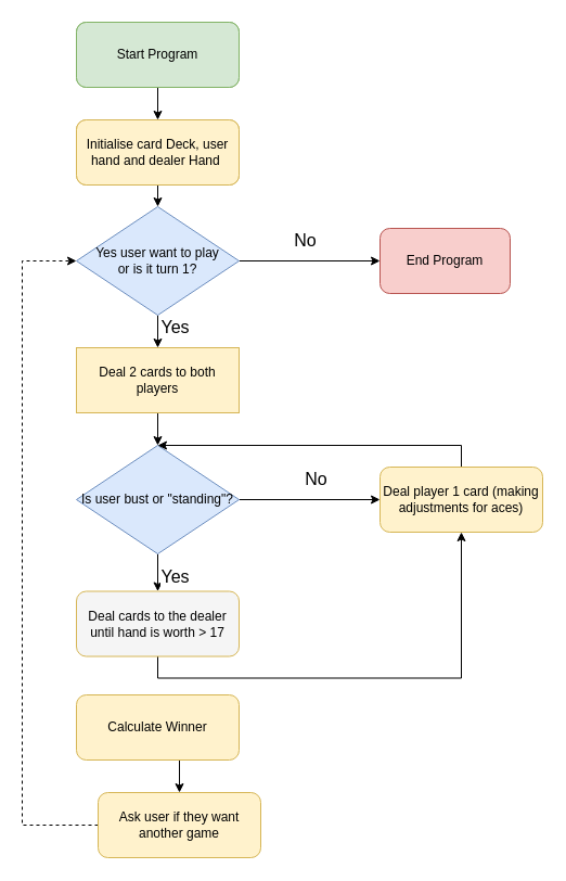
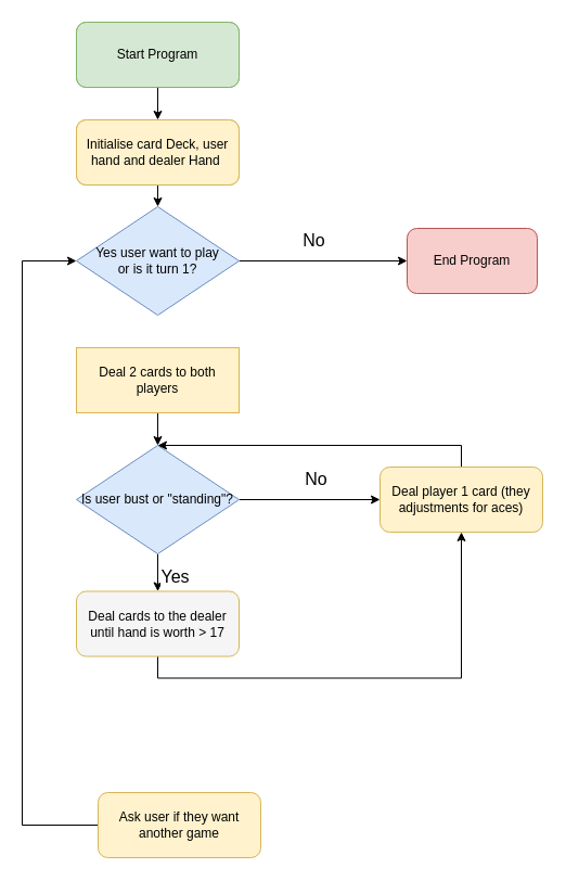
- <mxCell id="13" value="End Program" style="rounded=1;whiteSpace=wrap;html=1;fillColor=#f8cecc;strokeColor=#b85450;" parent="1" vertex="1"><mxGeometry x="350" y="210" width="120" height="60" as="geometry" /></mxCell>
+ <mxCell id="13" value="End Program" style="rounded=1;whiteSpace=wrap;html=1;fillColor=#f8cecc;strokeColor=#b85450;" parent="1" vertex="1"><mxGeometry x="375" y="210" width="120" height="60" as="geometry" /></mxCell>
- <mxCell id="10" style="edgeStyle=orthogonalEdgeStyle;rounded=0;orthogonalLoop=1;jettySize=auto;html=1;exitX=0.5;exitY=1;exitDx=0;exitDy=0;" parent="1" source="12" target="15" edge="1"><mxGeometry relative="1" as="geometry" /></mxCell>
- <mxCell id="11" value="Yes" style="edgeLabel;html=1;align=center;verticalAlign=middle;resizable=0;points=[];fontSize=16;" parent="10" vertex="1" connectable="0"><mxGeometry x="0.24" y="-3" relative="1" as="geometry"><mxPoint x="18" y="-1" as="offset" /></mxGeometry></mxCell>
- <mxCell id="24" value="Deal player 1 card (making adjustments for aces)" style="rounded=1;whiteSpace=wrap;html=1;fillColor=#fff2cc;strokeColor=#d6b656;" parent="1" vertex="1"><mxGeometry x="350" y="430" width="150" height="60" as="geometry" /></mxCell>
+ <mxCell id="24" value="Deal player 1 card (they adjustments for aces)" style="rounded=1;whiteSpace=wrap;html=1;fillColor=#fff2cc;strokeColor=#d6b656;" parent="1" vertex="1"><mxGeometry x="350" y="430" width="150" height="60" as="geometry" /></mxCell>
- <mxCell id="27" style="edgeStyle=orthogonalEdgeStyle;rounded=0;orthogonalLoop=1;jettySize=auto;html=1;exitX=0;exitY=0.5;exitDx=0;exitDy=0;entryX=0;entryY=0.5;entryDx=0;entryDy=0;dashed=1;" parent="1" source="28" target="12" edge="1"><mxGeometry relative="1" as="geometry"><Array as="points"><mxPoint x="20" y="760" /><mxPoint x="20" y="240" /></Array></mxGeometry></mxCell>
+ <mxCell id="27" style="edgeStyle=orthogonalEdgeStyle;rounded=0;orthogonalLoop=1;jettySize=auto;html=1;exitX=0;exitY=0.5;exitDx=0;exitDy=0;entryX=0;entryY=0.5;entryDx=0;entryDy=0;" parent="1" source="28" target="12" edge="1"><mxGeometry relative="1" as="geometry"><Array as="points"><mxPoint x="20" y="760" /><mxPoint x="20" y="240" /></Array></mxGeometry></mxCell>
- <mxCell id="22" value="Calculate Winner" style="rounded=1;whiteSpace=wrap;html=1;fillColor=#fff2cc;strokeColor=#d6b656;" parent="1" vertex="1"><mxGeometry x="70" y="640" width="150" height="60" as="geometry" /></mxCell>
- <mxCell id="21" style="edgeStyle=orthogonalEdgeStyle;rounded=0;orthogonalLoop=1;jettySize=auto;html=1;exitX=0.5;exitY=1;exitDx=0;exitDy=0;entryX=0.5;entryY=0;entryDx=0;entryDy=0;" parent="1" source="22" target="28" edge="1"><mxGeometry relative="1" as="geometry" /></mxCell>
